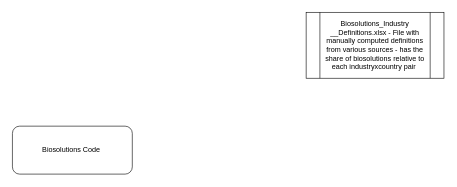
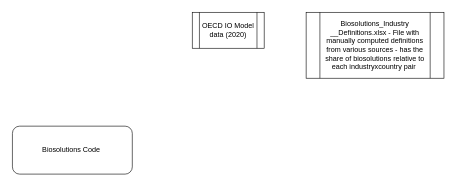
+ <mxCell id="3" value="OECD IO Model data (2020)" style="shape=process;whiteSpace=wrap;html=1;backgroundOutline=1;" vertex="1" parent="1"><mxGeometry x="320" y="20" width="120" height="60" as="geometry" /></mxCell>
